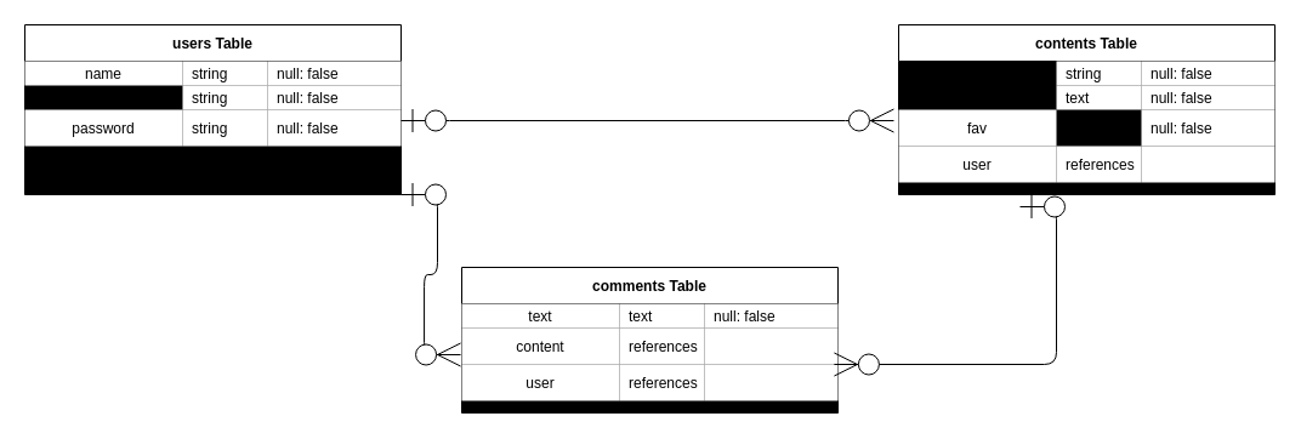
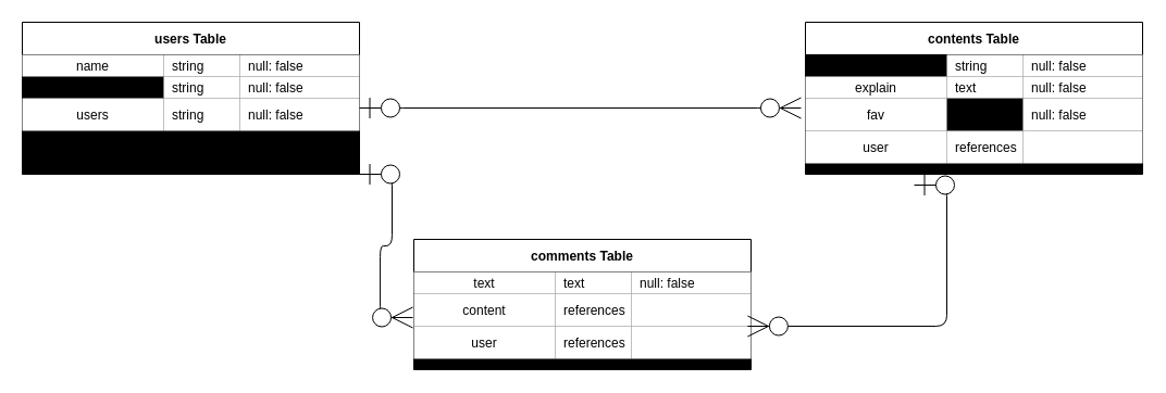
+ <mxCell id="7" value="explain" style="shape=partialRectangle;connectable=0;top=0;left=0;bottom=0;right=0;fontStyle=0;overflow=hidden;" parent="6" vertex="1"><mxGeometry width="130" height="20" as="geometry" /></mxCell>
- <mxCell id="26" value="password" style="shape=partialRectangle;connectable=0;top=0;left=0;bottom=0;right=0;editable=1;overflow=hidden;" parent="25" vertex="1"><mxGeometry width="130" height="30" as="geometry" /></mxCell>
+ <mxCell id="26" value="users" style="shape=partialRectangle;connectable=0;top=0;left=0;bottom=0;right=0;editable=1;overflow=hidden;" parent="25" vertex="1"><mxGeometry width="130" height="30" as="geometry" /></mxCell>
